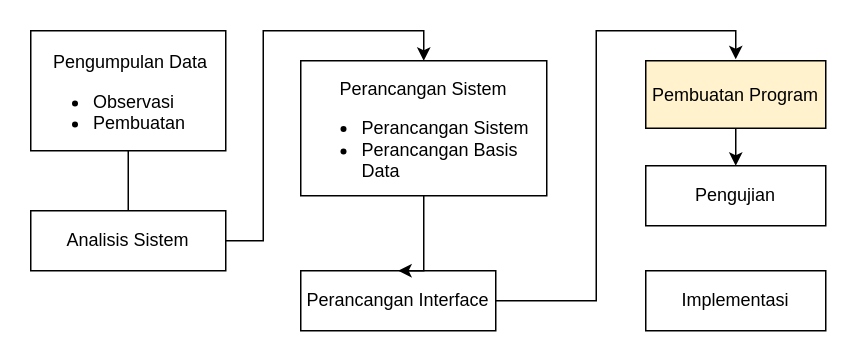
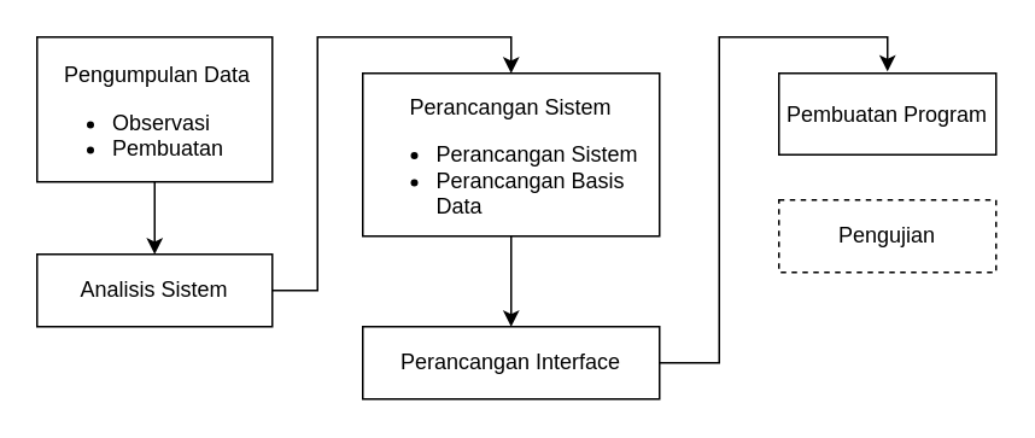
- <mxCell id="5" value="Pembuatan Program" style="rounded=0;whiteSpace=wrap;html=1;fillColor=#fff2cc;" vertex="1" parent="1"><mxGeometry x="430" y="40" width="120" height="45" as="geometry" /></mxCell>
+ <mxCell id="5" value="Pembuatan Program" style="rounded=0;whiteSpace=wrap;html=1;" vertex="1" parent="1"><mxGeometry x="430" y="40" width="120" height="45" as="geometry" /></mxCell>
- <mxCell id="4" style="edgeStyle=orthogonalEdgeStyle;rounded=0;orthogonalLoop=1;jettySize=auto;html=1;entryX=0.5;entryY=0;entryDx=0;entryDy=0;" edge="1" parent="1" source="5" target="12"><mxGeometry relative="1" as="geometry" /></mxCell>
- <mxCell id="12" value="Pengujian" style="rounded=0;whiteSpace=wrap;html=1;" vertex="1" parent="1"><mxGeometry x="430" y="110" width="120" height="40" as="geometry" /></mxCell>
+ <mxCell id="12" value="Pengujian" style="rounded=0;whiteSpace=wrap;html=1;dashed=1;" vertex="1" parent="1"><mxGeometry x="430" y="110" width="120" height="40" as="geometry" /></mxCell>
- <mxCell id="2" style="edgeStyle=orthogonalEdgeStyle;rounded=0;orthogonalLoop=1;jettySize=auto;html=1;exitX=0.5;exitY=1;exitDx=0;exitDy=0;endArrow=none;" edge="1" parent="1" source="3" target="11"><mxGeometry relative="1" as="geometry" /></mxCell>
+ <mxCell id="2" style="edgeStyle=orthogonalEdgeStyle;rounded=0;orthogonalLoop=1;jettySize=auto;html=1;exitX=0.5;exitY=1;exitDx=0;exitDy=0;" edge="1" parent="1" source="3" target="11"><mxGeometry relative="1" as="geometry" /></mxCell>
- <mxCell id="7" value="Perancangan Interface" style="rounded=0;whiteSpace=wrap;html=1;" vertex="1" parent="1"><mxGeometry x="200" y="180" width="130" height="40" as="geometry" /></mxCell>
+ <mxCell id="7" value="Perancangan Interface" style="rounded=0;whiteSpace=wrap;html=1;" vertex="1" parent="1"><mxGeometry x="200" y="180" width="164" height="40" as="geometry" /></mxCell>
- <mxCell id="13" value="Implementasi" style="rounded=0;whiteSpace=wrap;html=1;" vertex="1" parent="1"><mxGeometry x="430" y="180" width="120" height="40" as="geometry" /></mxCell>
